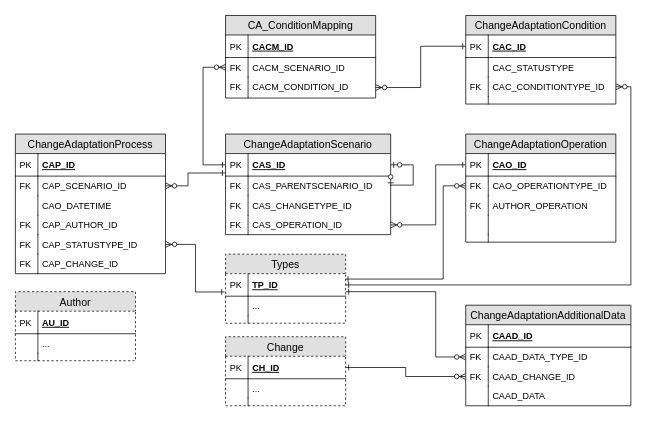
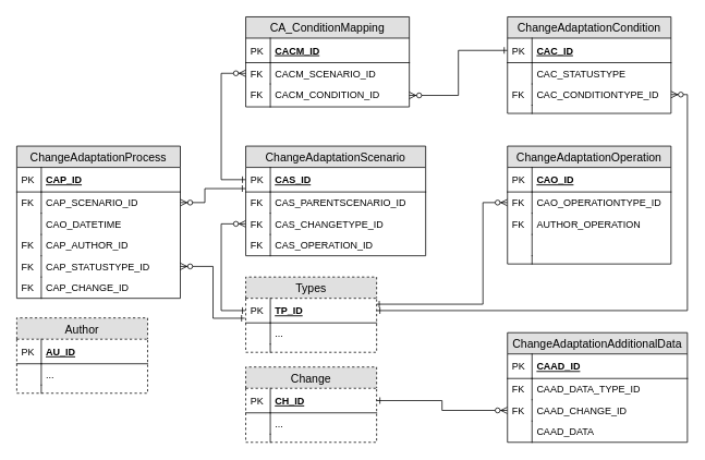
- <mxCell id="52" style="edgeStyle=orthogonalEdgeStyle;rounded=0;orthogonalLoop=1;jettySize=auto;html=1;exitX=1;exitY=0.5;exitDx=0;exitDy=0;entryX=1;entryY=0.5;entryDx=0;entryDy=0;startArrow=ERzeroToOne;startFill=1;endArrow=ERzeroToOne;endFill=1;" parent="49" source="53" target="50" edge="1"><mxGeometry relative="1" as="geometry"><Array as="points"><mxPoint x="250" y="68" /><mxPoint x="250" y="41" /></Array></mxGeometry></mxCell>
- <mxCell id="3" style="edgeStyle=orthogonalEdgeStyle;rounded=0;orthogonalLoop=1;jettySize=auto;html=1;exitX=1;exitY=0.5;exitDx=0;exitDy=0;entryX=0;entryY=0.5;entryDx=0;entryDy=0;startArrow=ERzeroToMany;startFill=1;endArrow=ERone;endFill=0;" parent="1" source="57" target="30" edge="1"><mxGeometry relative="1" as="geometry"><Array as="points"><mxPoint y="299" x="580" /><mxPoint y="219" x="580" /></Array></mxGeometry></mxCell>
+ <mxCell id="19" style="edgeStyle=orthogonalEdgeStyle;rounded=0;orthogonalLoop=1;jettySize=auto;html=1;entryX=0;entryY=0.5;entryDx=0;entryDy=0;startArrow=ERzeroToMany;startFill=1;endArrow=ERone;endFill=0;exitX=0;exitY=0.5;exitDx=0;exitDy=0;" parent="1" source="55" target="60" edge="1"><mxGeometry relative="1" as="geometry"><mxPoint x="500" y="308" as="sourcePoint" /><Array as="points"><mxPoint x="270" y="273" /><mxPoint x="270" y="379" /></Array></mxGeometry></mxCell>
- <mxCell id="81" style="edgeStyle=orthogonalEdgeStyle;rounded=0;orthogonalLoop=1;jettySize=auto;html=1;exitX=0;exitY=0.5;exitDx=0;exitDy=0;entryX=1;entryY=0.8;entryDx=0;entryDy=0;entryPerimeter=0;startArrow=ERzeroToMany;startFill=1;endArrow=ERone;endFill=0;" edge="1" parent="1" source="86" target="60"><mxGeometry relative="1" as="geometry"><Array as="points"><mxPoint y="475" x="580" /><mxPoint y="388" x="580" /></Array></mxGeometry></mxCell>
